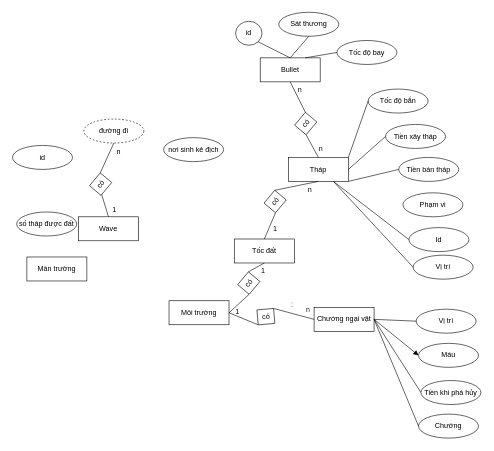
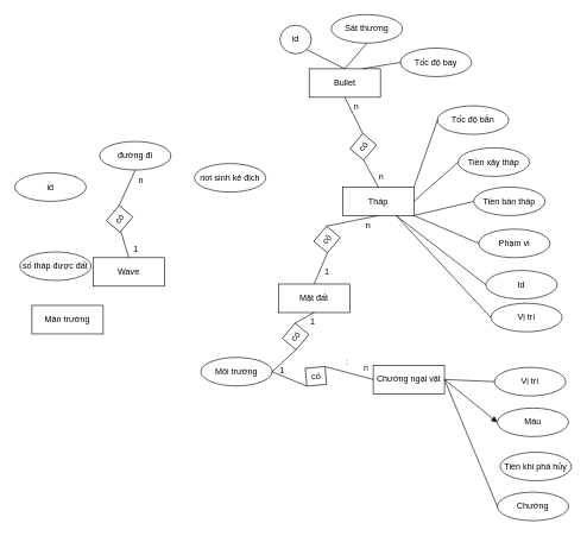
- <mxCell id="6" value="đường đi" style="ellipse;whiteSpace=wrap;html=1;align=center;dashed=1;" vertex="1" parent="1"><mxGeometry x="139" y="198" width="100" height="40" as="geometry" /></mxCell>
+ <mxCell id="6" value="đường đi" style="ellipse;whiteSpace=wrap;html=1;align=center;" vertex="1" parent="1"><mxGeometry x="139" y="198" width="100" height="40" as="geometry" /></mxCell>
+ <mxCell id="22" value="" style="endArrow=none;html=1;rounded=0;entryX=0;entryY=0.5;entryDx=0;entryDy=0;exitX=1;exitY=1;exitDx=0;exitDy=0;" edge="1" parent="1" source="13" target="17"><mxGeometry relative="1" as="geometry"><mxPoint x="611" y="304" as="sourcePoint" /><mxPoint x="674" y="351" as="targetPoint" /></mxGeometry></mxCell>
- <mxCell id="36" value="Tốc đất" style="whiteSpace=wrap;html=1;align=center;" vertex="1" parent="1"><mxGeometry x="390" y="398" width="100" height="40" as="geometry" /></mxCell>
+ <mxCell id="36" value="Mặt đất" style="whiteSpace=wrap;html=1;align=center;" vertex="1" parent="1"><mxGeometry x="390" y="398" width="100" height="40" as="geometry" /></mxCell>
- <mxCell id="44" value="Môi trường" style="whiteSpace=wrap;html=1;align=center;" vertex="1" parent="1"><mxGeometry x="281" y="501" width="100" height="40" as="geometry" /></mxCell>
+ <mxCell id="44" value="Môi trường" style="ellipse;whiteSpace=wrap;html=1;align=center;" vertex="1" parent="1"><mxGeometry x="281" y="501" width="100" height="40" as="geometry" /></mxCell>
- <mxCell id="60" value="" style="endArrow=none;html=1;rounded=0;exitX=1;exitY=0.5;exitDx=0;exitDy=0;entryX=0;entryY=0.5;entryDx=0;entryDy=0;" edge="1" target="61" parent="1" source="50"><mxGeometry relative="1" as="geometry"><mxPoint x="627" y="594" as="sourcePoint" /><mxPoint x="706" y="574" as="targetPoint" /></mxGeometry></mxCell>
